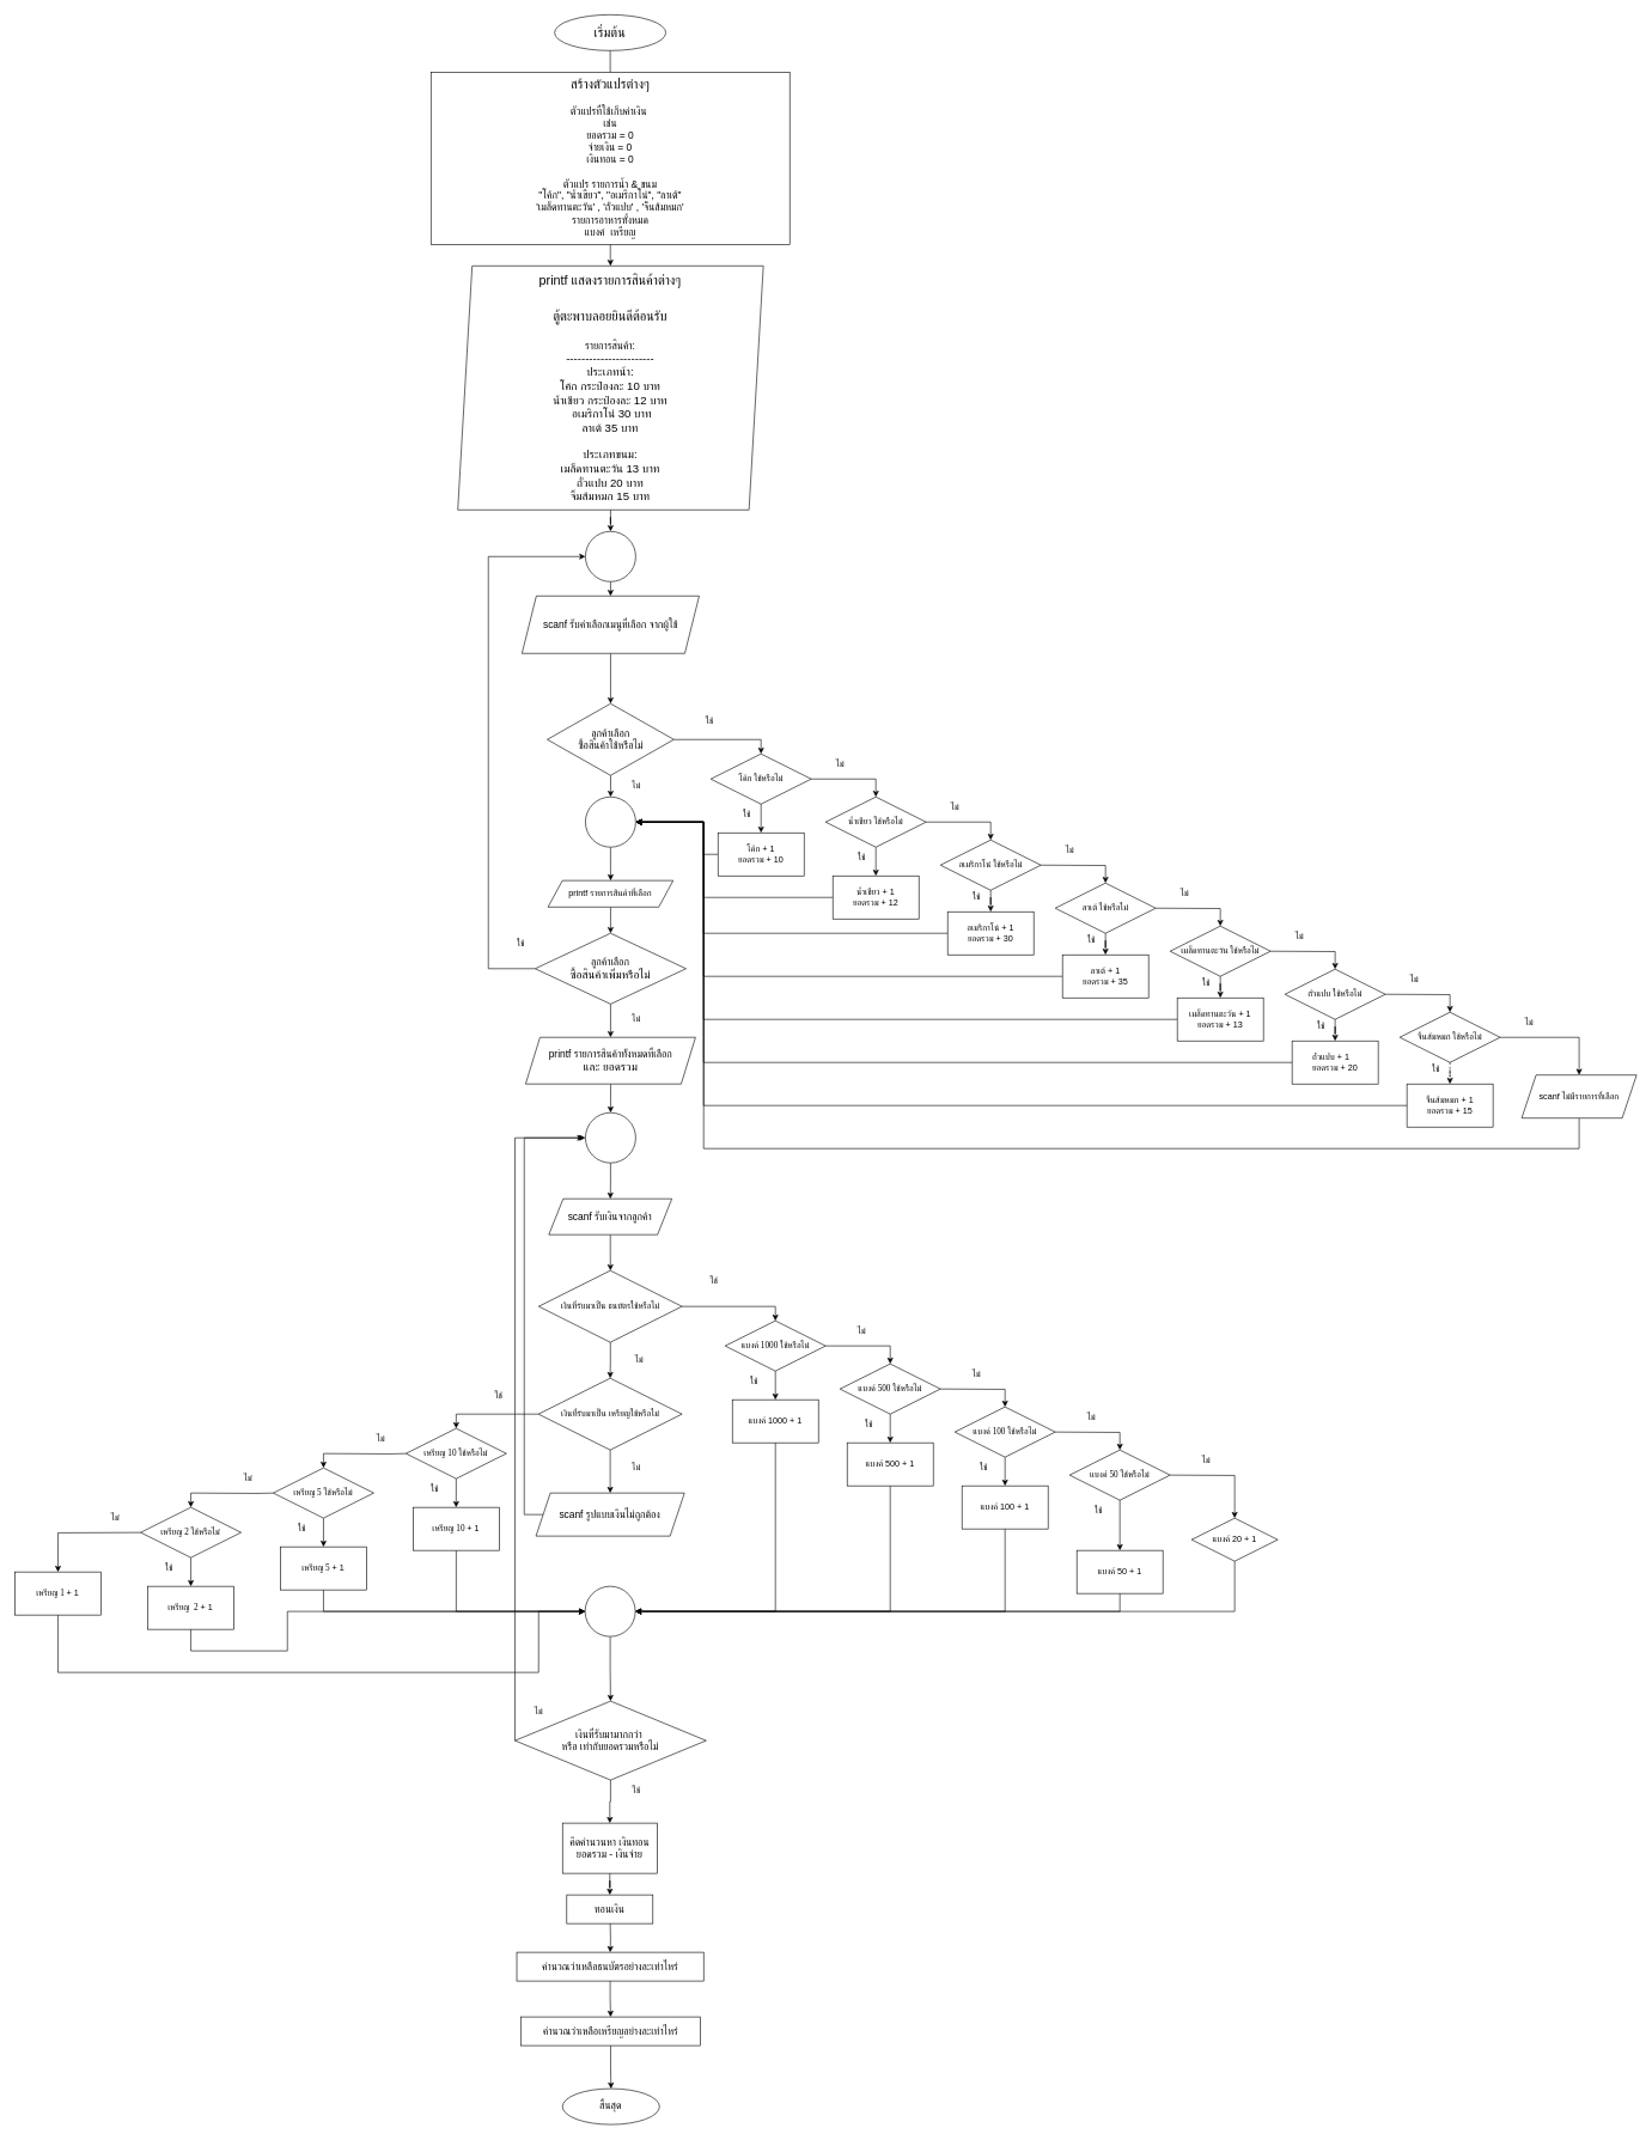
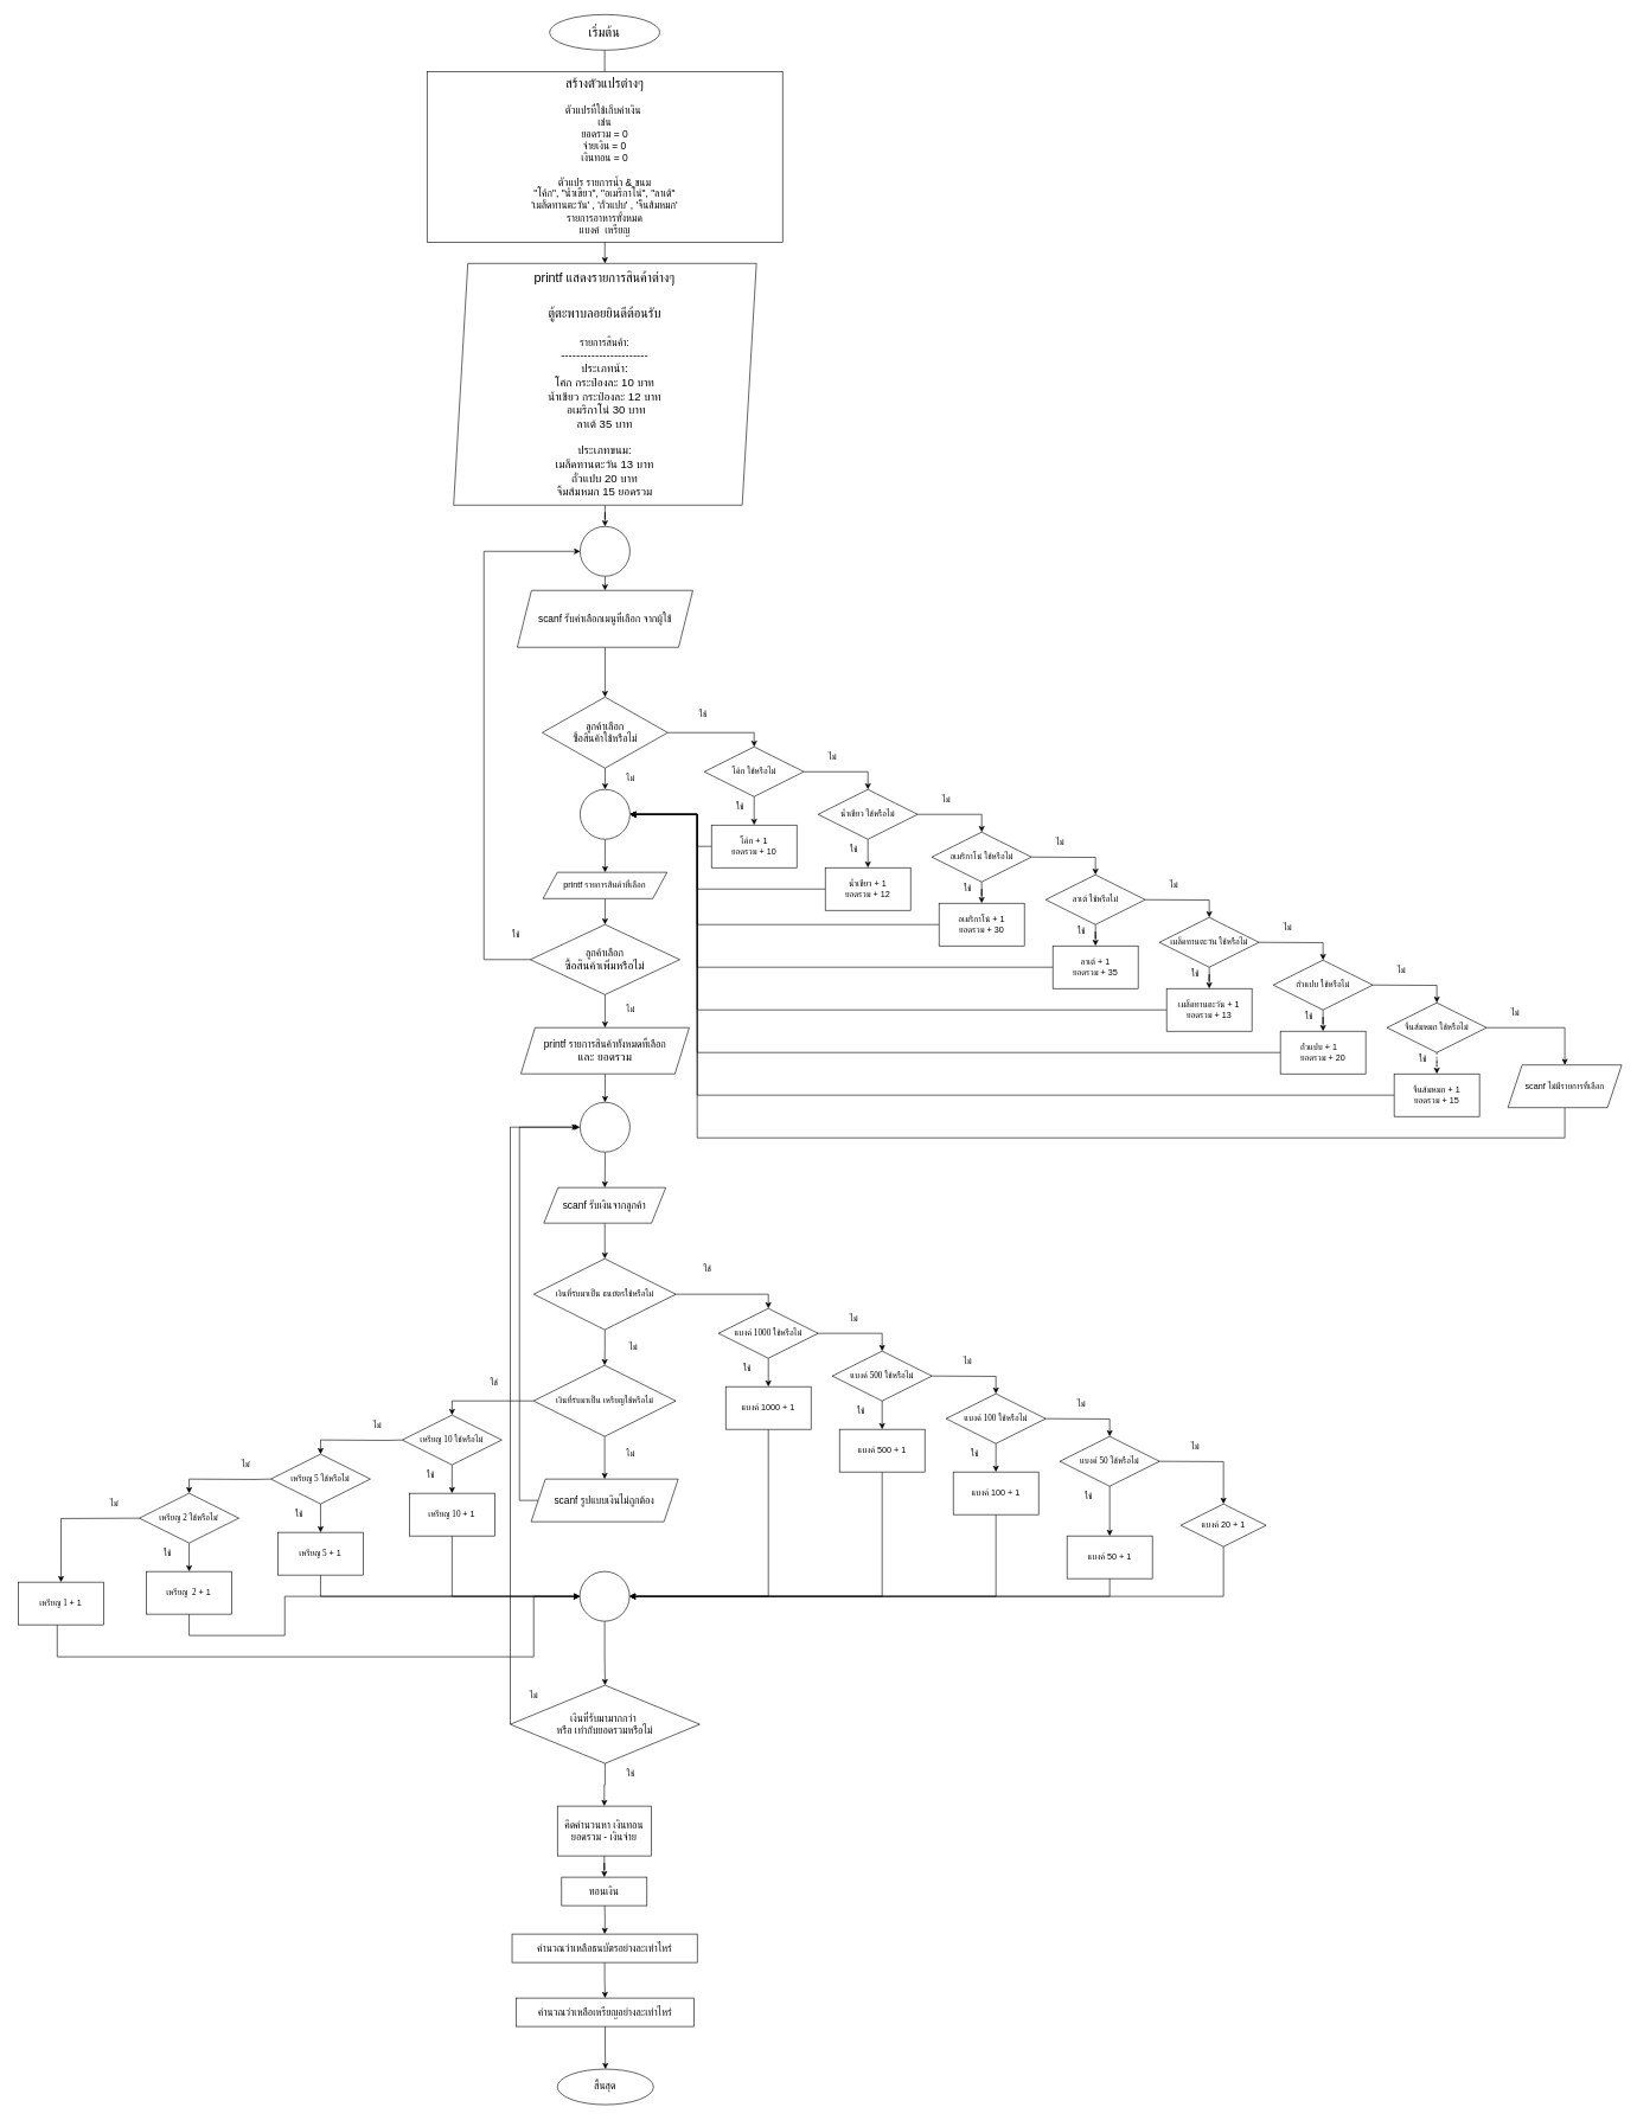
- <mxCell id="5" value="&lt;div&gt;&lt;font style=&quot;font-size: 18px;&quot;&gt;printf แสดงรายการสินค้าต่างๆ&lt;/font&gt;&lt;/div&gt;&lt;div&gt;&lt;br&gt;&lt;/div&gt;&lt;div&gt;&lt;br&gt;&lt;/div&gt;&lt;div&gt;&lt;font style=&quot;font-size: 18px;&quot;&gt;ตู้ตะพาบลอยยินดีต้อนรับ&lt;/font&gt;&lt;/div&gt;&lt;div&gt;&lt;font style=&quot;font-size: 18px;&quot;&gt;&lt;br&gt;&lt;/font&gt;&lt;/div&gt;&lt;div&gt;&lt;div&gt;&lt;font style=&quot;font-size: 14px;&quot;&gt;รายการสินค้า:&lt;/font&gt;&lt;/div&gt;&lt;div&gt;&lt;font size=&quot;3&quot;&gt;-----------------------&lt;/font&gt;&lt;/div&gt;&lt;div&gt;&lt;font size=&quot;3&quot;&gt;ประเภทน้ำ:&lt;/font&gt;&lt;/div&gt;&lt;div&gt;&lt;font size=&quot;3&quot;&gt;โค้ก&amp;nbsp;&lt;/font&gt;&lt;span style=&quot;background-color: transparent;&quot;&gt;&lt;font size=&quot;3&quot;&gt;กระป๋องละ&amp;nbsp;&lt;/font&gt;&lt;/span&gt;&lt;span style=&quot;font-size: medium; background-color: transparent; color: light-dark(rgb(0, 0, 0), rgb(255, 255, 255));&quot;&gt;10 บาท&lt;/span&gt;&lt;/div&gt;&lt;div&gt;&lt;font size=&quot;3&quot;&gt;น้ำเขียว&amp;nbsp;&lt;/font&gt;&lt;span style=&quot;background-color: transparent;&quot;&gt;&lt;font size=&quot;3&quot;&gt;กระป๋องละ&lt;/font&gt;&lt;/span&gt;&lt;span style=&quot;font-size: medium; background-color: transparent; color: light-dark(rgb(0, 0, 0), rgb(255, 255, 255));&quot;&gt;&amp;nbsp;12 บาท&lt;/span&gt;&lt;/div&gt;&lt;div&gt;&lt;font size=&quot;3&quot;&gt;&amp;nbsp;อเมริกาโน่ 30 บาท&lt;/font&gt;&lt;/div&gt;&lt;div&gt;&lt;font size=&quot;3&quot;&gt;ลาเต้ 35 บาท&lt;/font&gt;&lt;/div&gt;&lt;div&gt;&lt;font size=&quot;3&quot;&gt;&lt;br&gt;&lt;/font&gt;&lt;/div&gt;&lt;div&gt;&lt;font size=&quot;3&quot;&gt;ประเภทขนม:&lt;/font&gt;&lt;/div&gt;&lt;div&gt;&lt;font size=&quot;3&quot;&gt;เมล็ดทานตะวัน 13 บาท&lt;/font&gt;&lt;/div&gt;&lt;div&gt;&lt;font size=&quot;3&quot;&gt;ถั่วแปบ 20 บาท&lt;/font&gt;&lt;/div&gt;&lt;div&gt;&lt;font size=&quot;3&quot;&gt;จิ้มส้มหมก 15 บาท&lt;/font&gt;&lt;/div&gt;&lt;/div&gt;" style="shape=parallelogram;perimeter=parallelogramPerimeter;whiteSpace=wrap;html=1;fixedSize=1;" vertex="1" parent="1"><mxGeometry x="637.42" y="370" width="425.81" height="340" as="geometry" /></mxCell>
+ <mxCell id="5" value="&lt;div&gt;&lt;font style=&quot;font-size: 18px;&quot;&gt;printf แสดงรายการสินค้าต่างๆ&lt;/font&gt;&lt;/div&gt;&lt;div&gt;&lt;br&gt;&lt;/div&gt;&lt;div&gt;&lt;br&gt;&lt;/div&gt;&lt;div&gt;&lt;font style=&quot;font-size: 18px;&quot;&gt;ตู้ตะพาบลอยยินดีต้อนรับ&lt;/font&gt;&lt;/div&gt;&lt;div&gt;&lt;font style=&quot;font-size: 18px;&quot;&gt;&lt;br&gt;&lt;/font&gt;&lt;/div&gt;&lt;div&gt;&lt;div&gt;&lt;font style=&quot;font-size: 14px;&quot;&gt;รายการสินค้า:&lt;/font&gt;&lt;/div&gt;&lt;div&gt;&lt;font size=&quot;3&quot;&gt;-----------------------&lt;/font&gt;&lt;/div&gt;&lt;div&gt;&lt;font size=&quot;3&quot;&gt;ประเภทน้ำ:&lt;/font&gt;&lt;/div&gt;&lt;div&gt;&lt;font size=&quot;3&quot;&gt;โค้ก&amp;nbsp;&lt;/font&gt;&lt;span style=&quot;background-color: transparent;&quot;&gt;&lt;font size=&quot;3&quot;&gt;กระป๋องละ&amp;nbsp;&lt;/font&gt;&lt;/span&gt;&lt;span style=&quot;font-size: medium; background-color: transparent; color: light-dark(rgb(0, 0, 0), rgb(255, 255, 255));&quot;&gt;10 บาท&lt;/span&gt;&lt;/div&gt;&lt;div&gt;&lt;font size=&quot;3&quot;&gt;น้ำเขียว&amp;nbsp;&lt;/font&gt;&lt;span style=&quot;background-color: transparent;&quot;&gt;&lt;font size=&quot;3&quot;&gt;กระป๋องละ&lt;/font&gt;&lt;/span&gt;&lt;span style=&quot;font-size: medium; background-color: transparent; color: light-dark(rgb(0, 0, 0), rgb(255, 255, 255));&quot;&gt;&amp;nbsp;12 บาท&lt;/span&gt;&lt;/div&gt;&lt;div&gt;&lt;font size=&quot;3&quot;&gt;&amp;nbsp;อเมริกาโน่ 30 บาท&lt;/font&gt;&lt;/div&gt;&lt;div&gt;&lt;font size=&quot;3&quot;&gt;ลาเต้ 35 บาท&lt;/font&gt;&lt;/div&gt;&lt;div&gt;&lt;font size=&quot;3&quot;&gt;&lt;br&gt;&lt;/font&gt;&lt;/div&gt;&lt;div&gt;&lt;font size=&quot;3&quot;&gt;ประเภทขนม:&lt;/font&gt;&lt;/div&gt;&lt;div&gt;&lt;font size=&quot;3&quot;&gt;เมล็ดทานตะวัน 13 บาท&lt;/font&gt;&lt;/div&gt;&lt;div&gt;&lt;font size=&quot;3&quot;&gt;ถั่วแปบ 20 บาท&lt;/font&gt;&lt;/div&gt;&lt;div&gt;&lt;font size=&quot;3&quot;&gt;จิ้มส้มหมก 15 ยอดรวม&lt;/font&gt;&lt;/div&gt;&lt;/div&gt;" style="shape=parallelogram;perimeter=parallelogramPerimeter;whiteSpace=wrap;html=1;fixedSize=1;" vertex="1" parent="1"><mxGeometry x="637.42" y="370" width="425.81" height="340" as="geometry" /></mxCell>
- <mxCell id="161" value="&lt;span style=&quot;font-family: Sarabun; text-align: left; text-wrap-mode: nowrap;&quot;&gt;เหรียญ 1&amp;nbsp;&lt;/span&gt;+ 1" style="whiteSpace=wrap;html=1;" vertex="1" parent="1"><mxGeometry x="20.32" y="2190" width="120" height="60" as="geometry" /></mxCell>
+ <mxCell id="161" value="&lt;span style=&quot;font-family: Sarabun; text-align: left; text-wrap-mode: nowrap;&quot;&gt;เหรียญ 1&amp;nbsp;&lt;/span&gt;+ 1" style="whiteSpace=wrap;html=1;" vertex="1" parent="1"><mxGeometry x="25.32" y="2225" width="120" height="60" as="geometry" /></mxCell>
